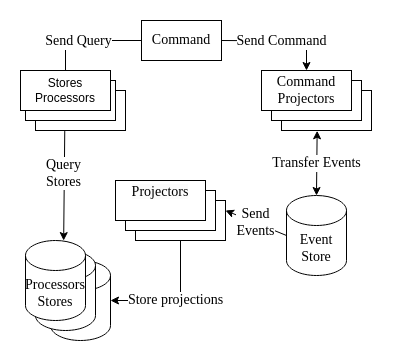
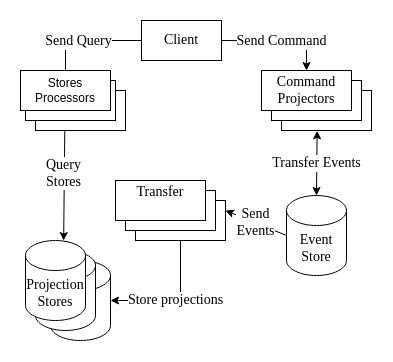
- <mxCell id="20" value="Command" style="rounded=0;whiteSpace=wrap;html=1;fontFamily=Times New Roman;fontSize=14;" vertex="1" parent="1"><mxGeometry x="141" y="20" width="80" height="40" as="geometry" /></mxCell>
+ <mxCell id="20" value="Client" style="rounded=0;whiteSpace=wrap;html=1;fontFamily=Times New Roman;fontSize=14;" vertex="1" parent="1"><mxGeometry x="141" y="20" width="80" height="40" as="geometry" /></mxCell>
- <mxCell id="7" value="&#10;&lt;span style=&quot;color: rgb(0, 0, 0); font-size: 14px; font-style: normal; font-variant-ligatures: normal; font-variant-caps: normal; font-weight: 400; letter-spacing: normal; text-align: center; text-indent: 0px; text-transform: none; word-spacing: 0px; -webkit-text-stroke-width: 0px; background-color: rgb(251, 251, 251); text-decoration-thickness: initial; text-decoration-style: initial; text-decoration-color: initial; float: none; display: inline !important;&quot;&gt;Projectors&lt;/span&gt;&#10;&#10;" style="rounded=0;whiteSpace=wrap;html=1;fontFamily=Times New Roman;fontSize=14;" vertex="1" parent="1"><mxGeometry x="115" y="180" width="90" height="40" as="geometry" /></mxCell>
+ <mxCell id="7" value="&#10;&lt;span style=&quot;color: rgb(0, 0, 0); font-size: 14px; font-style: normal; font-variant-ligatures: normal; font-variant-caps: normal; font-weight: 400; letter-spacing: normal; text-align: center; text-indent: 0px; text-transform: none; word-spacing: 0px; -webkit-text-stroke-width: 0px; background-color: rgb(251, 251, 251); text-decoration-thickness: initial; text-decoration-style: initial; text-decoration-color: initial; float: none; display: inline !important;&quot;&gt;Transfer&lt;/span&gt;&#10;&#10;" style="rounded=0;whiteSpace=wrap;html=1;fontFamily=Times New Roman;fontSize=14;" vertex="1" parent="1"><mxGeometry x="115" y="180" width="90" height="40" as="geometry" /></mxCell>
- <mxCell id="10" value="Processors&lt;br style=&quot;font-size: 14px;&quot;&gt;Stores" style="shape=cylinder3;whiteSpace=wrap;html=1;boundedLbl=1;backgroundOutline=1;size=15;fontFamily=Times New Roman;fontSize=14;" vertex="1" parent="1"><mxGeometry x="25" y="240" width="60" height="80" as="geometry" /></mxCell>
+ <mxCell id="10" value="Projection&lt;br style=&quot;font-size: 14px;&quot;&gt;Stores" style="shape=cylinder3;whiteSpace=wrap;html=1;boundedLbl=1;backgroundOutline=1;size=15;fontFamily=Times New Roman;fontSize=14;" vertex="1" parent="1"><mxGeometry x="25" y="240" width="60" height="80" as="geometry" /></mxCell>
